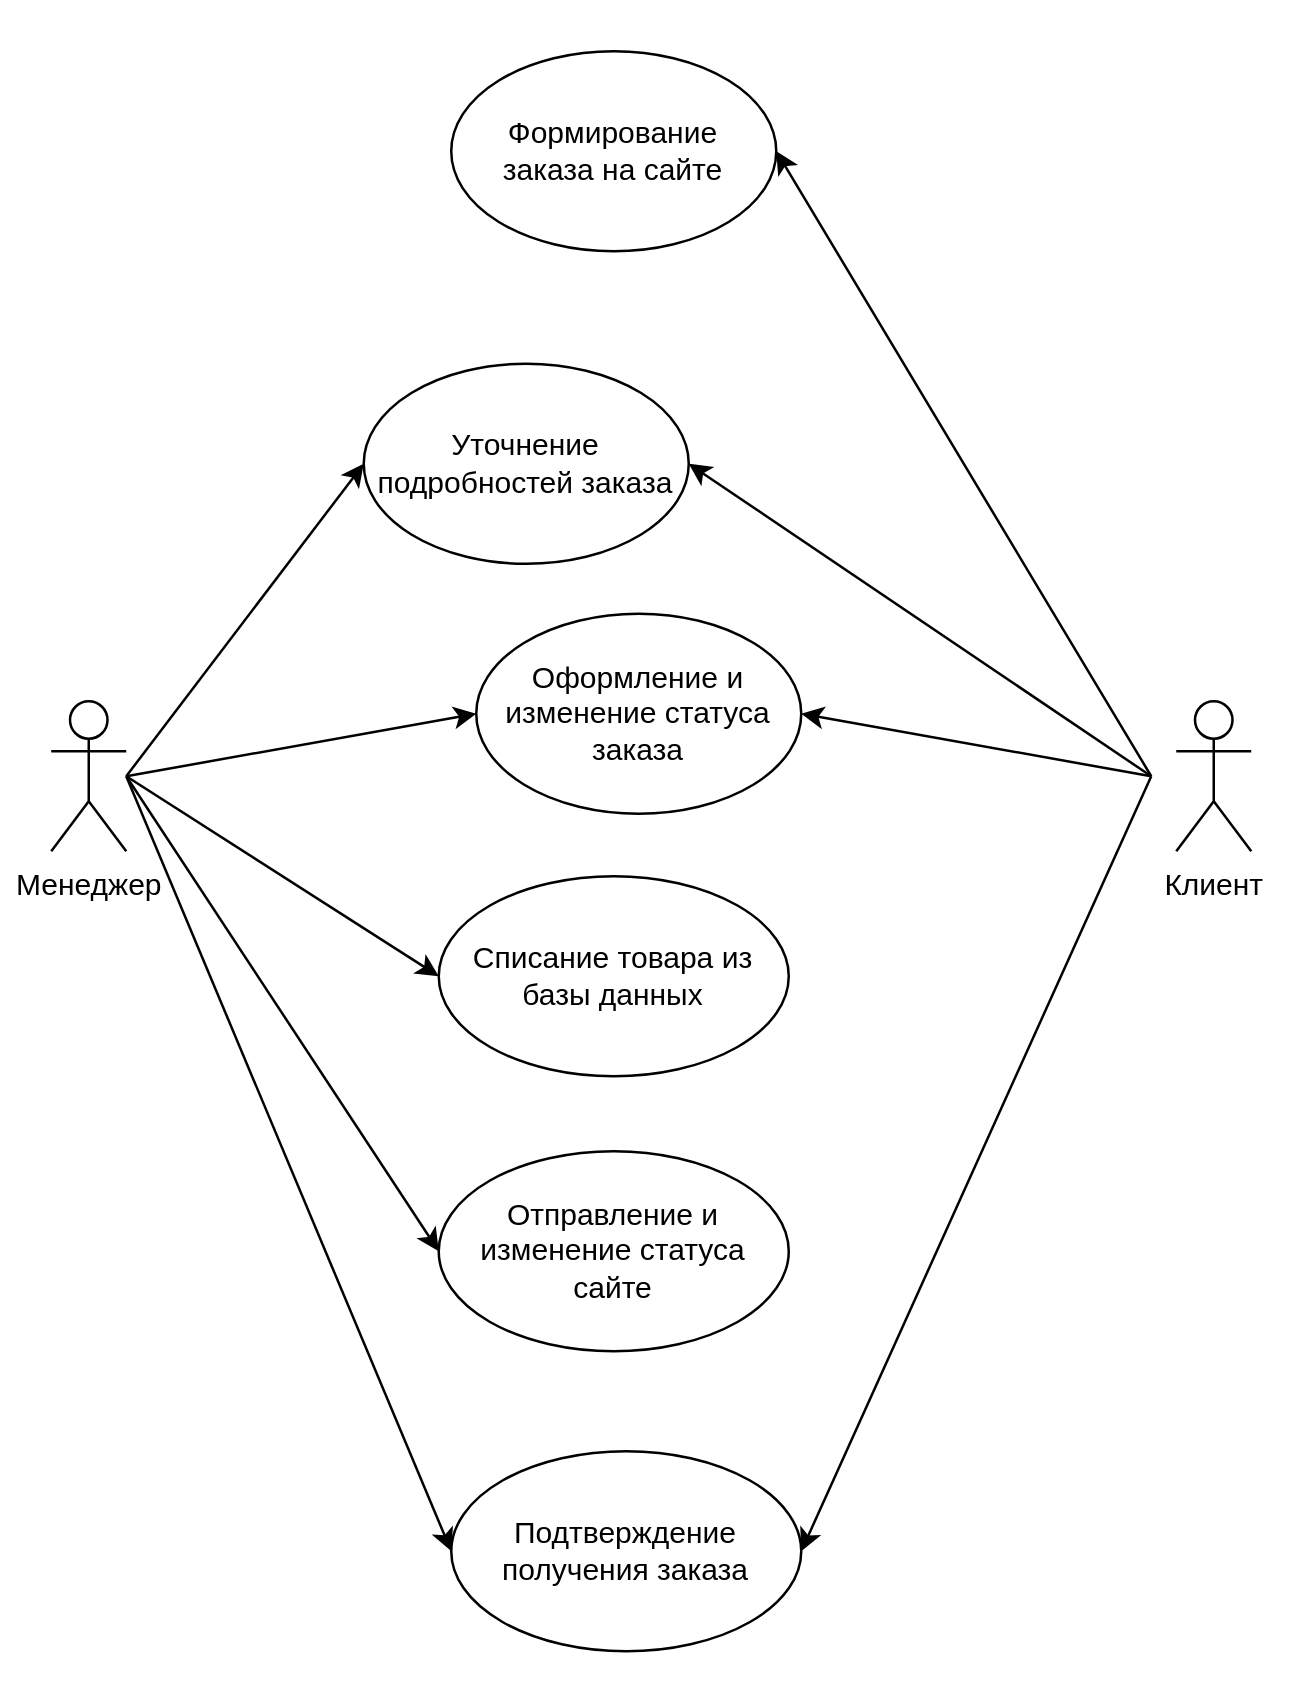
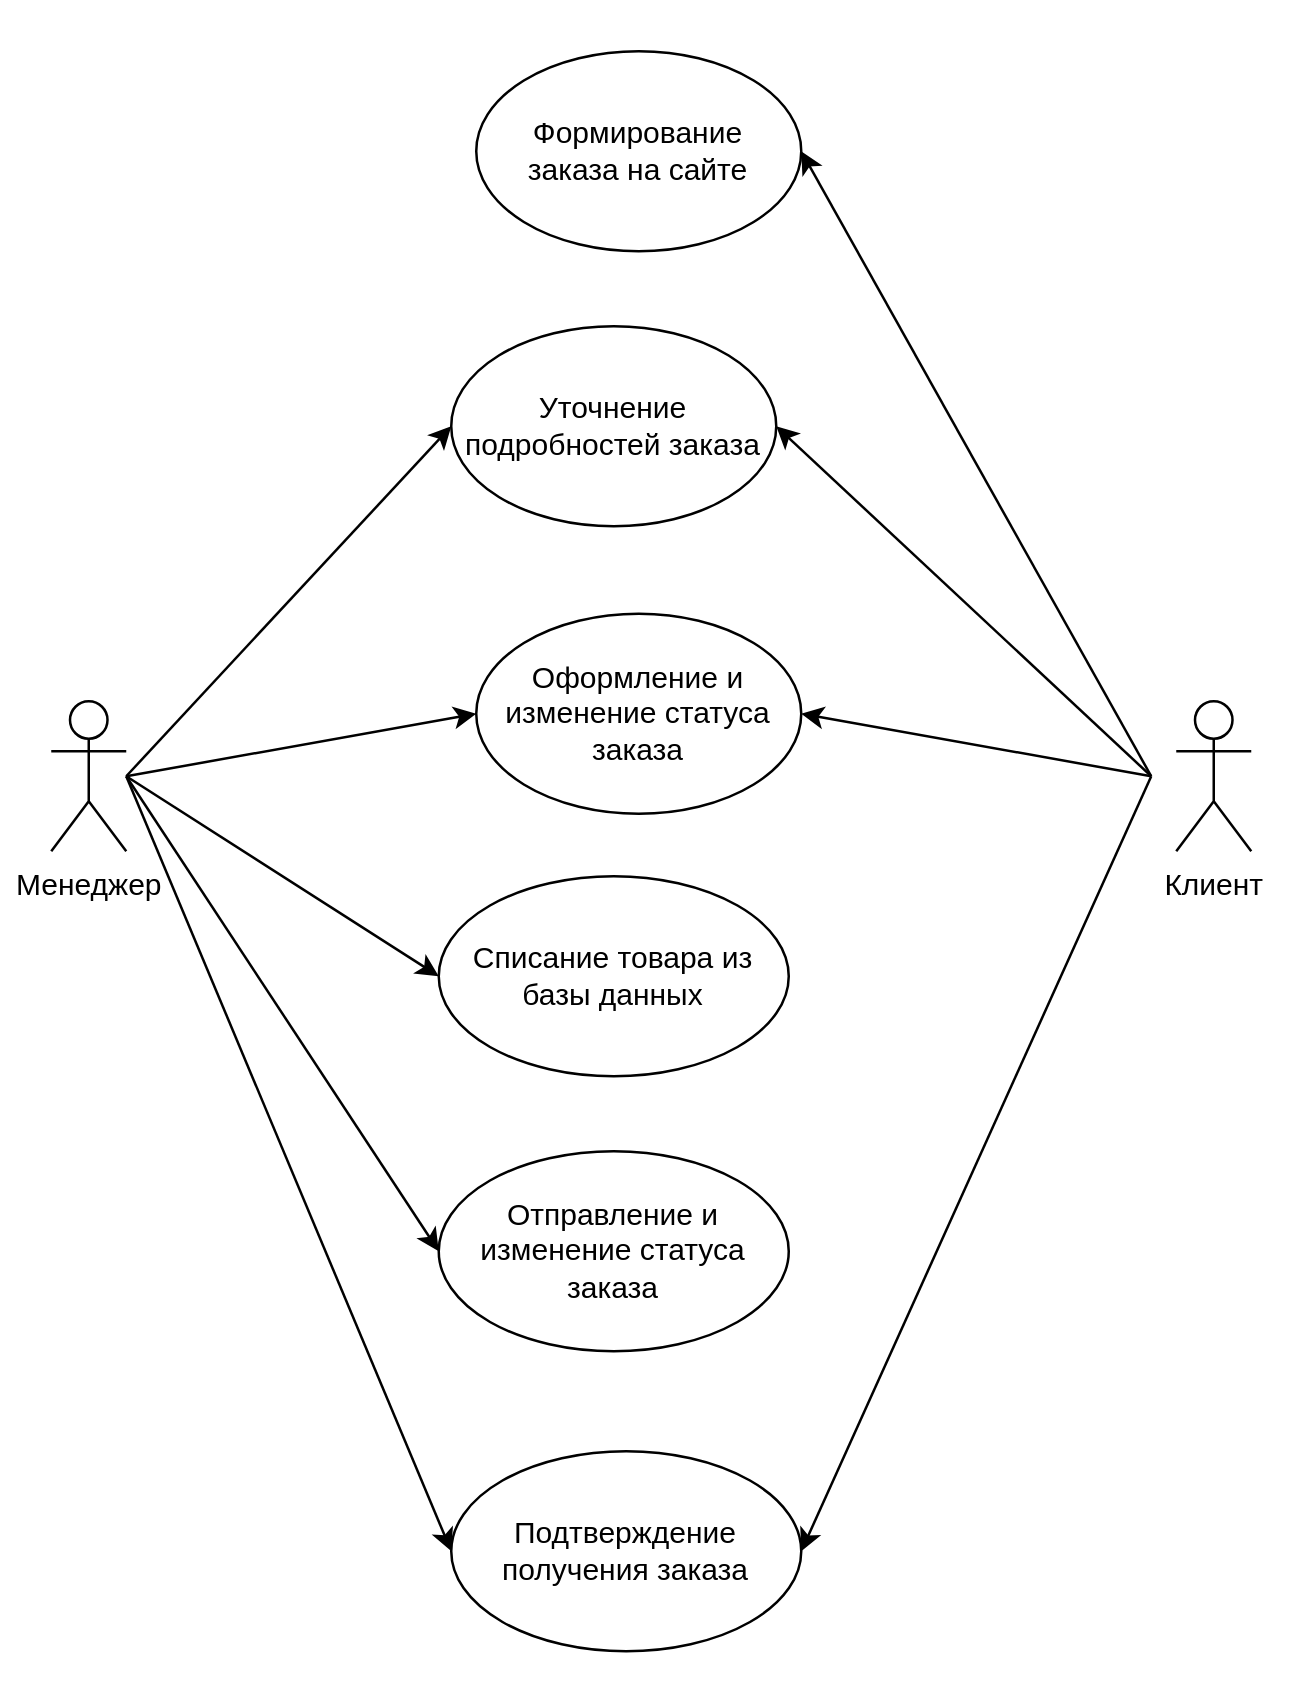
- <mxCell id="4" value="Формирование&lt;div&gt;заказа на сайте&lt;/div&gt;" style="ellipse;whiteSpace=wrap;html=1;" parent="1" vertex="1"><mxGeometry x="180" y="20" width="130" height="80" as="geometry" /></mxCell>
+ <mxCell id="4" value="Формирование&lt;div&gt;заказа на сайте&lt;/div&gt;" style="ellipse;whiteSpace=wrap;html=1;" parent="1" vertex="1"><mxGeometry x="190" y="20" width="130" height="80" as="geometry" /></mxCell>
- <mxCell id="5" value="Уточнение подробностей заказа" style="ellipse;whiteSpace=wrap;html=1;" parent="1" vertex="1"><mxGeometry x="145" y="145" width="130" height="80" as="geometry" /></mxCell>
+ <mxCell id="5" value="Уточнение подробностей заказа" style="ellipse;whiteSpace=wrap;html=1;" parent="1" vertex="1"><mxGeometry x="180" y="130" width="130" height="80" as="geometry" /></mxCell>
- <mxCell id="8" value="Отправление и изменение статуса сайте" style="ellipse;whiteSpace=wrap;html=1;" parent="1" vertex="1"><mxGeometry x="175" y="460" width="140" height="80" as="geometry" /></mxCell>
+ <mxCell id="8" value="Отправление и изменение статуса заказа" style="ellipse;whiteSpace=wrap;html=1;" parent="1" vertex="1"><mxGeometry x="175" y="460" width="140" height="80" as="geometry" /></mxCell>
